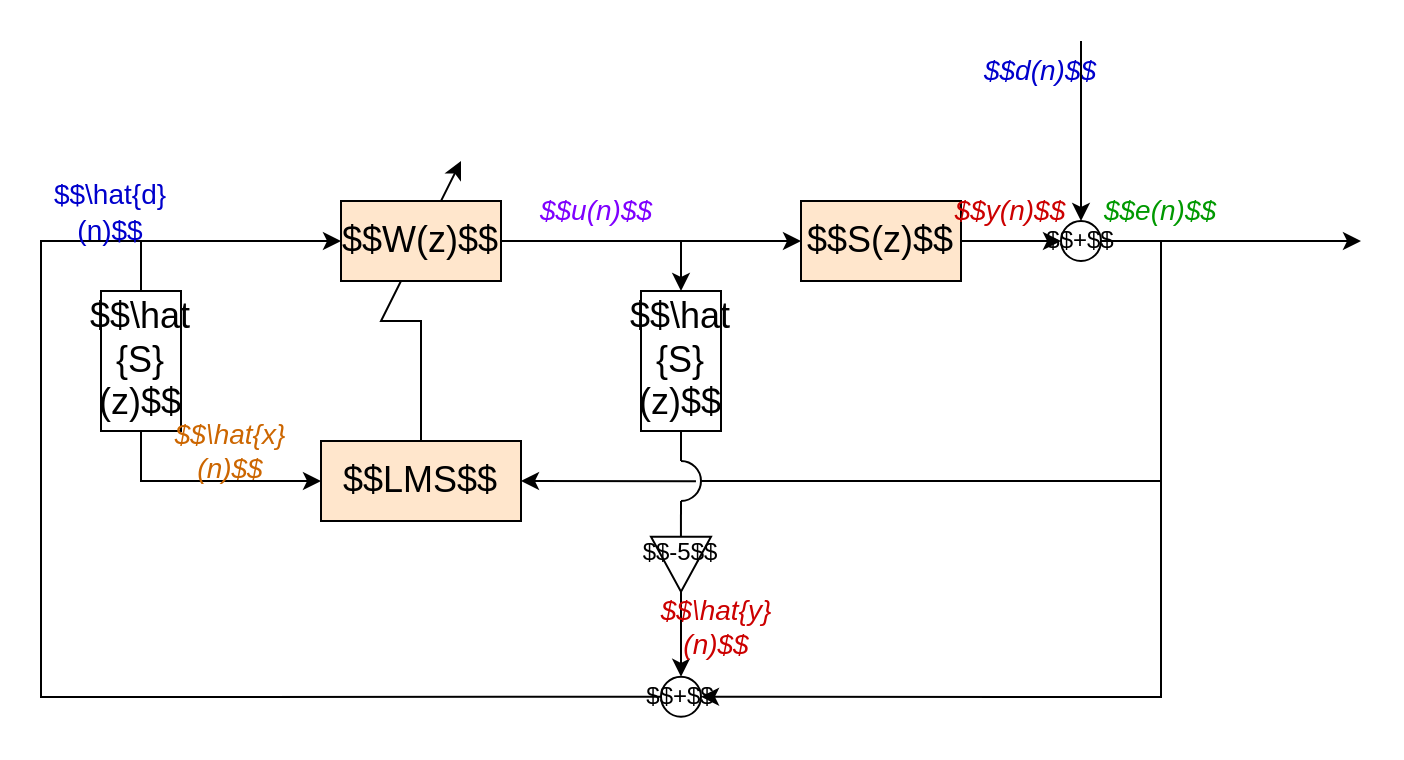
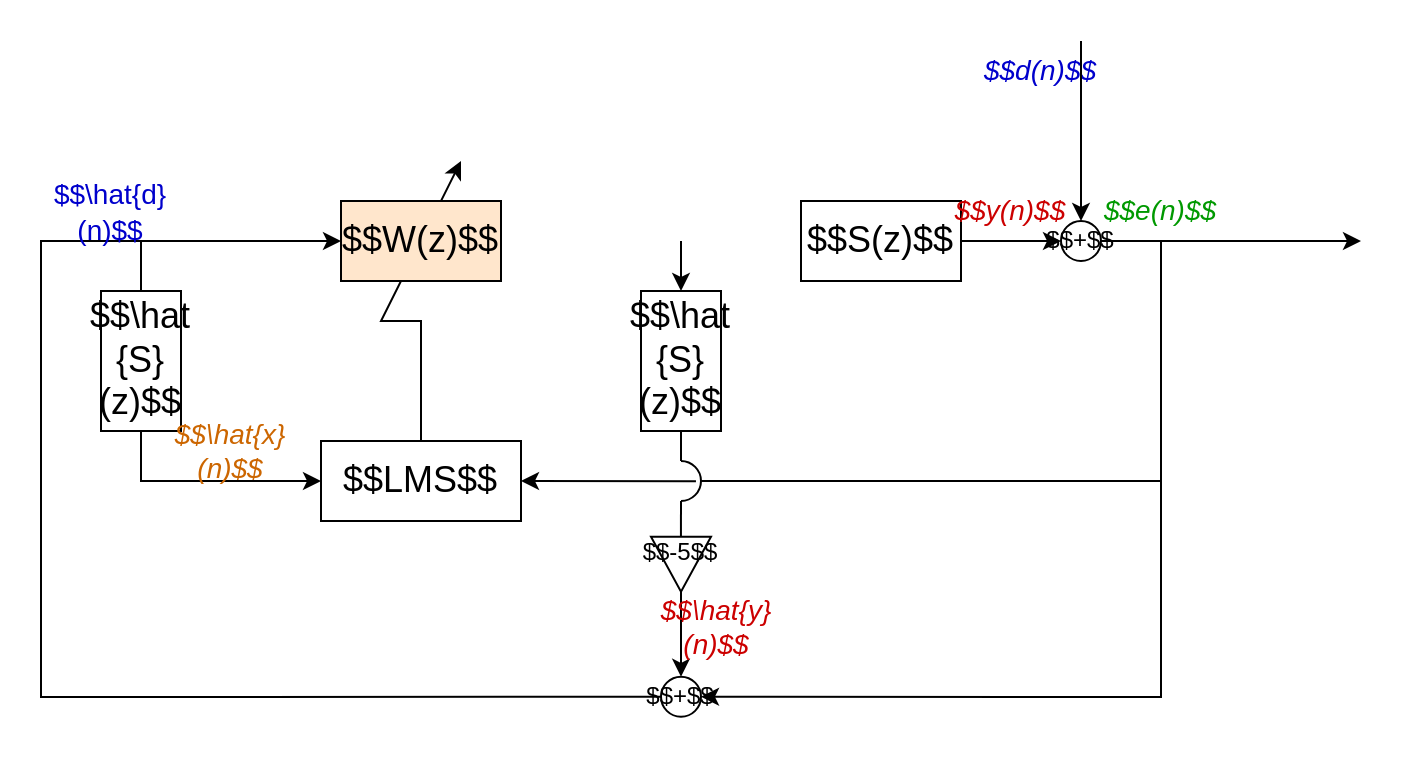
- <mxCell id="13" value="&lt;font size=&quot;1&quot; color=&quot;#7f00ff&quot;&gt;&lt;i style=&quot;font-size: 14px;&quot;&gt;$$u(n)$$&lt;/i&gt;&lt;/font&gt;" style="text;html=1;strokeColor=none;fillColor=none;align=center;verticalAlign=middle;whiteSpace=wrap;rounded=0;" parent="1" vertex="1"><mxGeometry x="267.5" y="90" width="60" height="30" as="geometry" /></mxCell>
- <mxCell id="3" style="edgeStyle=orthogonalEdgeStyle;rounded=0;orthogonalLoop=1;jettySize=auto;html=1;" parent="1" source="9" target="7" edge="1"><mxGeometry relative="1" as="geometry" /></mxCell>
- <mxCell id="7" value="&lt;font style=&quot;font-size: 18px;&quot;&gt;$$S(z)$$&lt;/font&gt;" style="rounded=0;whiteSpace=wrap;html=1;fillColor=#ffe6cc;" parent="1" vertex="1"><mxGeometry x="400" y="100" width="80" height="40" as="geometry" /></mxCell>
+ <mxCell id="7" value="&lt;font style=&quot;font-size: 18px;&quot;&gt;$$S(z)$$&lt;/font&gt;" style="rounded=0;whiteSpace=wrap;html=1;" parent="1" vertex="1"><mxGeometry x="400" y="100" width="80" height="40" as="geometry" /></mxCell>
- <mxCell id="4" value="&lt;font style=&quot;font-size: 18px;&quot;&gt;$$LMS$$&lt;/font&gt;" style="rounded=0;whiteSpace=wrap;html=1;fillColor=#ffe6cc;" parent="1" vertex="1"><mxGeometry x="160" y="220" width="100" height="40" as="geometry" /></mxCell>
+ <mxCell id="4" value="&lt;font style=&quot;font-size: 18px;&quot;&gt;$$LMS$$&lt;/font&gt;" style="rounded=0;whiteSpace=wrap;html=1;" parent="1" vertex="1"><mxGeometry x="160" y="220" width="100" height="40" as="geometry" /></mxCell>
